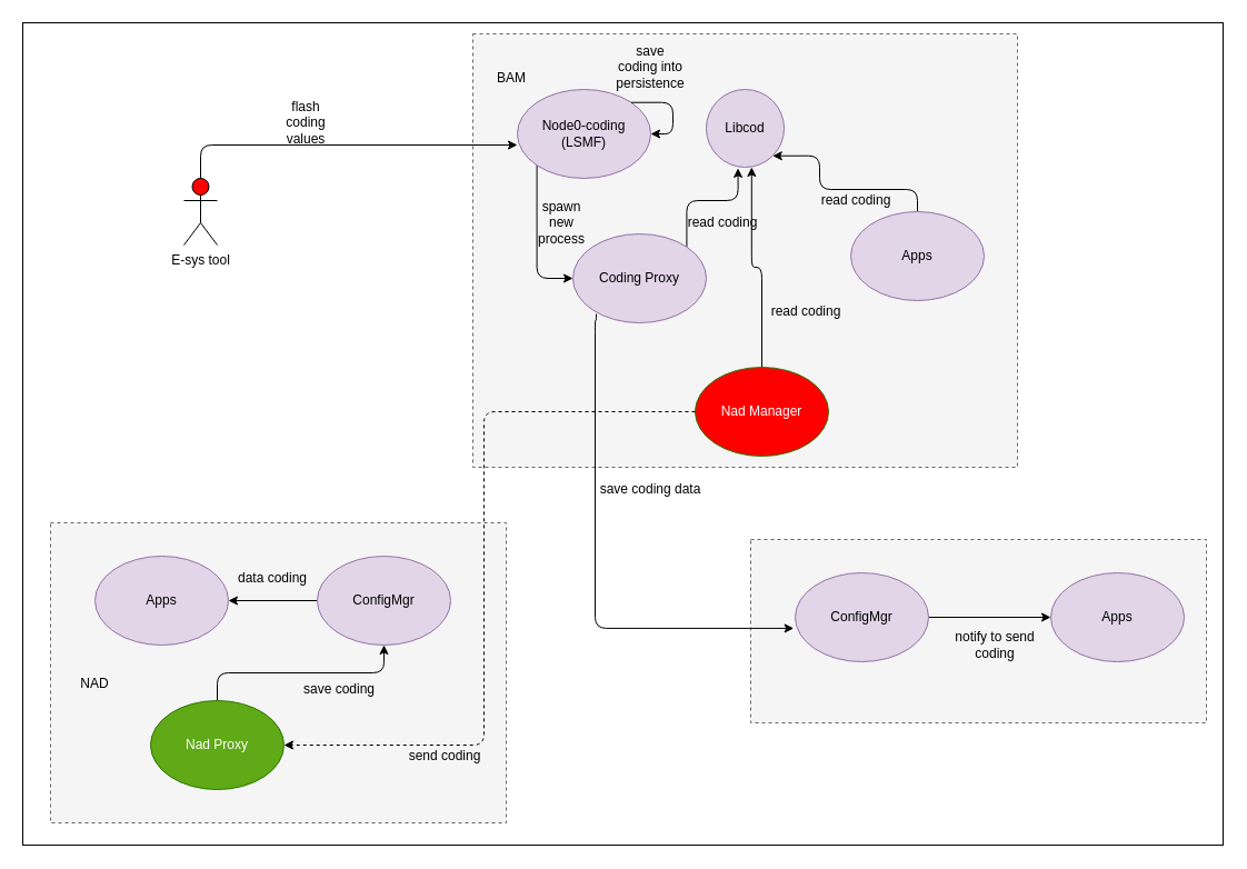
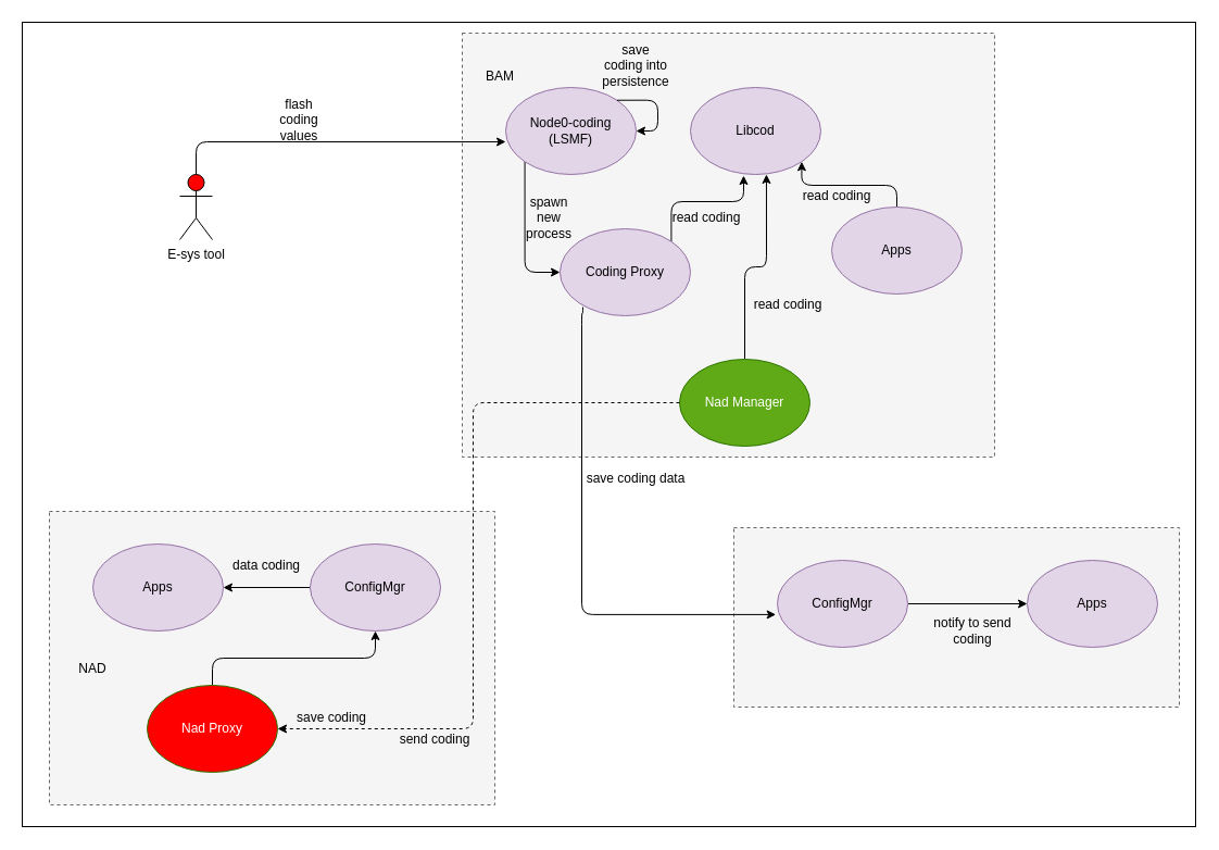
- <mxCell id="8" value="Libcod" style="ellipse;whiteSpace=wrap;html=1;fillColor=#e1d5e7;strokeColor=#9673a6;" parent="1" vertex="1"><mxGeometry x="635" y="80" width="70" height="70" as="geometry" /></mxCell>
+ <mxCell id="8" value="Libcod" style="ellipse;whiteSpace=wrap;html=1;fillColor=#e1d5e7;strokeColor=#9673a6;" parent="1" vertex="1"><mxGeometry x="635" y="80" width="120" height="80" as="geometry" /></mxCell>
- <mxCell id="14" value="Nad Manager" style="ellipse;whiteSpace=wrap;html=1;fillColor=#ff0000;strokeColor=#2D7600;fontColor=#ffffff;" parent="1" vertex="1"><mxGeometry x="625" y="330" width="120" height="80" as="geometry" /></mxCell>
+ <mxCell id="14" value="Nad Manager" style="ellipse;whiteSpace=wrap;html=1;fillColor=#60a917;strokeColor=#2D7600;fontColor=#ffffff;" parent="1" vertex="1"><mxGeometry x="625" y="330" width="120" height="80" as="geometry" /></mxCell>
- <mxCell id="36" value="save coding" style="text;html=1;strokeColor=none;fillColor=none;align=center;verticalAlign=middle;whiteSpace=wrap;rounded=0;" parent="1" vertex="1"><mxGeometry x="265" y="610" width="80" height="20" as="geometry" /></mxCell>
+ <mxCell id="36" value="save coding" style="text;html=1;strokeColor=none;fillColor=none;align=center;verticalAlign=middle;whiteSpace=wrap;rounded=0;" parent="1" vertex="1"><mxGeometry x="265" y="650" width="80" height="20" as="geometry" /></mxCell>
- <mxCell id="21" value="Nad Proxy" style="ellipse;whiteSpace=wrap;html=1;fillColor=#60a917;strokeColor=#2D7600;fontColor=#ffffff;" parent="1" vertex="1"><mxGeometry x="135" y="630" width="120" height="80" as="geometry" /></mxCell>
+ <mxCell id="21" value="Nad Proxy" style="ellipse;whiteSpace=wrap;html=1;fillColor=#ff0000;strokeColor=#2D7600;fontColor=#ffffff;" parent="1" vertex="1"><mxGeometry x="135" y="630" width="120" height="80" as="geometry" /></mxCell>
